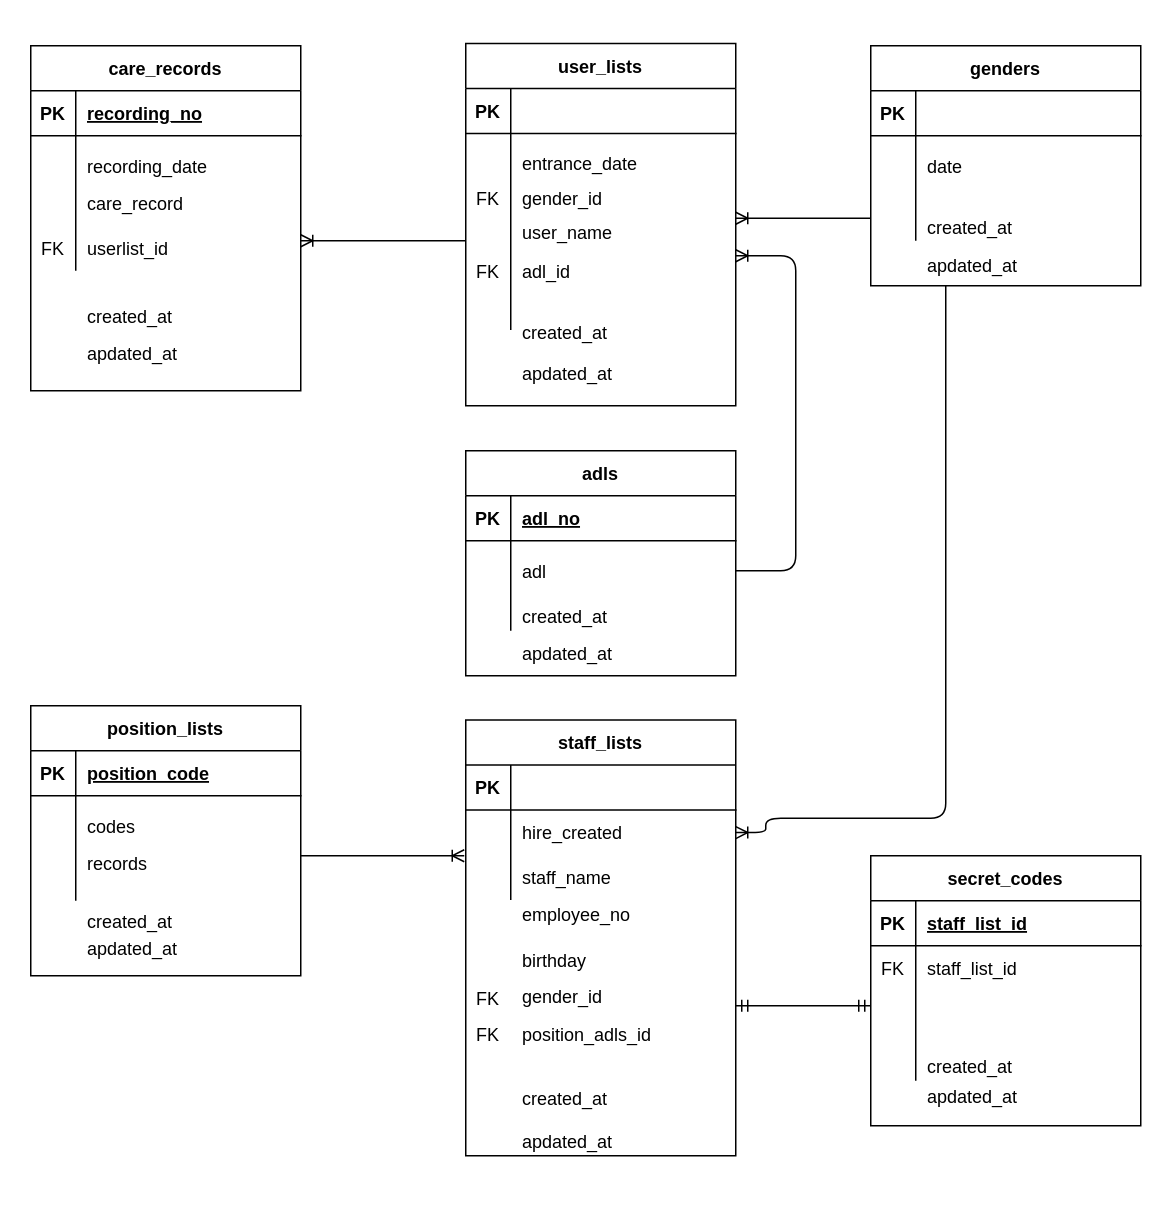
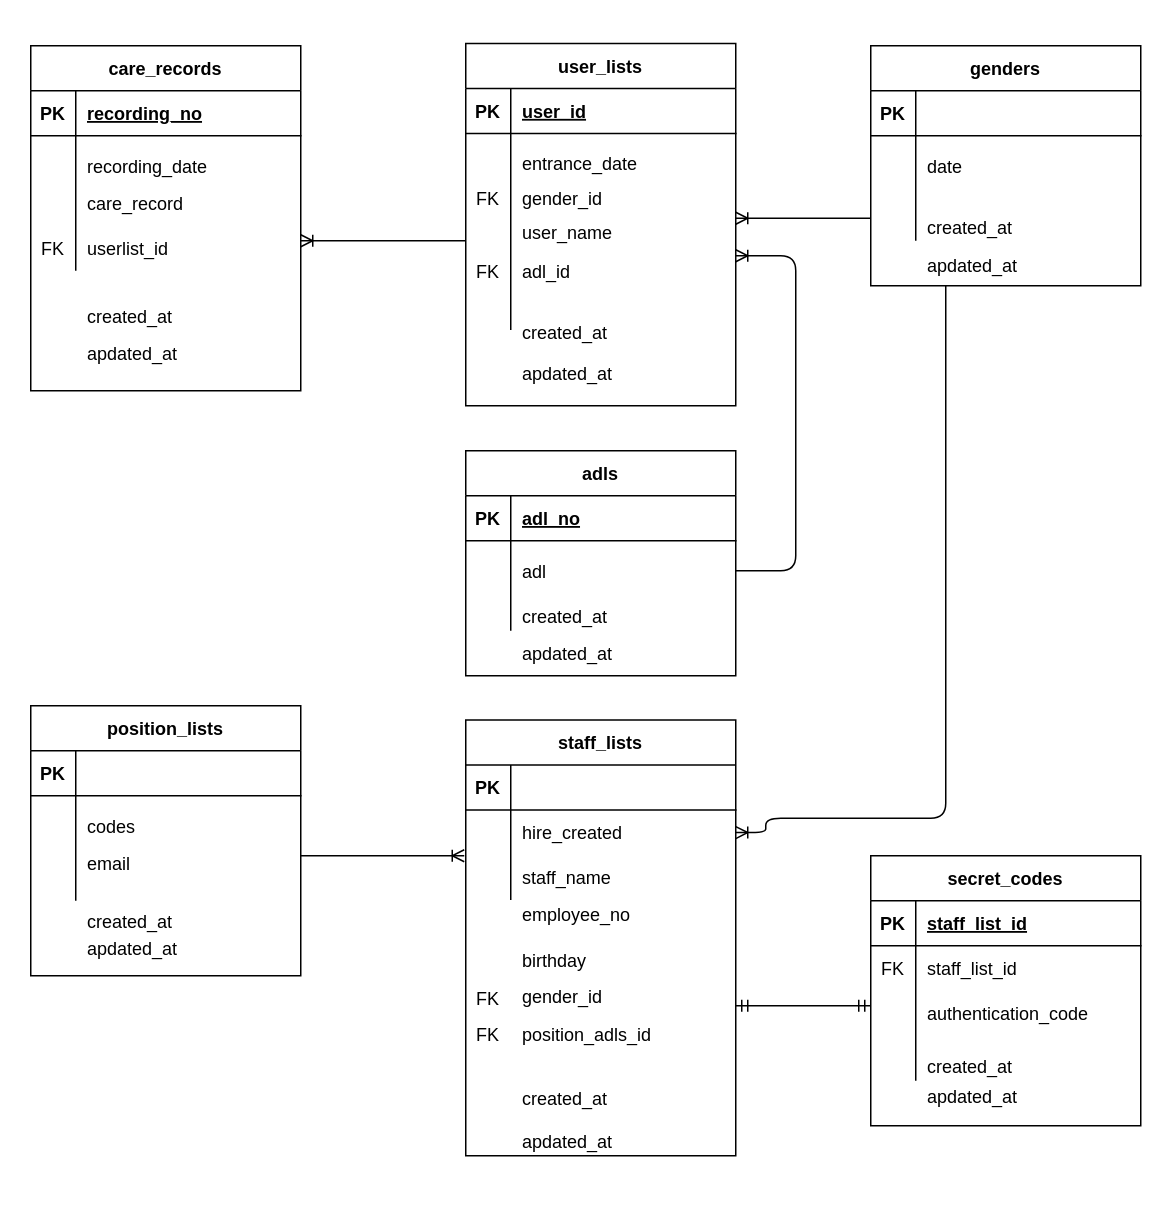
+ <mxCell id="58" value="user_id" style="shape=partialRectangle;connectable=0;fillColor=none;top=0;left=0;bottom=0;right=0;align=left;spacingLeft=6;fontStyle=5;overflow=hidden;" vertex="1" parent="56"><mxGeometry x="30" width="150" height="30" as="geometry" /></mxCell>
- <mxCell id="112" value="position_code" style="shape=partialRectangle;connectable=0;fillColor=none;top=0;left=0;bottom=0;right=0;align=left;spacingLeft=6;fontStyle=5;overflow=hidden;" vertex="1" parent="110"><mxGeometry x="30" width="150" height="30" as="geometry" /></mxCell>
- <mxCell id="121" value="records" style="shape=partialRectangle;connectable=0;fillColor=none;top=0;left=0;bottom=0;right=0;align=left;spacingLeft=6;overflow=hidden;" vertex="1" parent="108"><mxGeometry x="30" y="80" width="150" height="50" as="geometry" /></mxCell>
+ <mxCell id="121" value="email" style="shape=partialRectangle;connectable=0;fillColor=none;top=0;left=0;bottom=0;right=0;align=left;spacingLeft=6;overflow=hidden;" vertex="1" parent="108"><mxGeometry x="30" y="80" width="150" height="50" as="geometry" /></mxCell>
+ <mxCell id="48" value="authentication_code" style="shape=partialRectangle;connectable=0;fillColor=none;top=0;left=0;bottom=0;right=0;align=left;spacingLeft=6;overflow=hidden;" vertex="1" parent="46"><mxGeometry x="30" width="150" height="30" as="geometry" /></mxCell>
